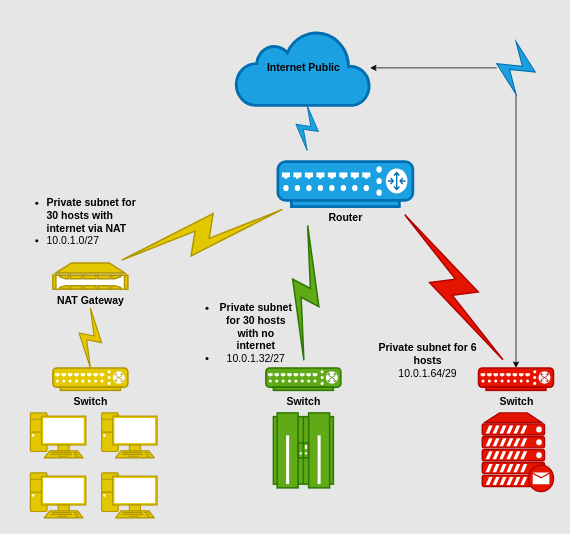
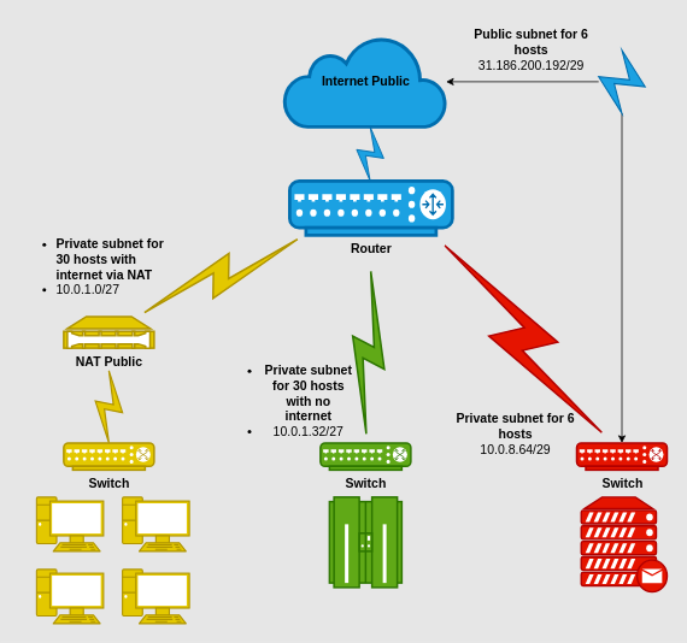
+ <mxCell id="22" value="&lt;div style=&quot;&quot;&gt;&lt;b&gt;Public subnet for 6 hosts&lt;/b&gt;&lt;/div&gt;&lt;div style=&quot;&quot;&gt;&lt;span style=&quot;background-color: initial;&quot;&gt;31.186.200.192/29&lt;/span&gt;&lt;/div&gt;" style="text;strokeColor=none;fillColor=none;html=1;whiteSpace=wrap;verticalAlign=middle;overflow=hidden;fontSize=14;align=center;" vertex="1" parent="1"><mxGeometry x="520" y="20" width="135" height="70" as="geometry" /></mxCell>
- <mxCell id="2" value="Router" style="verticalAlign=top;verticalLabelPosition=bottom;labelPosition=center;align=center;html=1;outlineConnect=0;gradientDirection=north;strokeWidth=2;shape=mxgraph.networks.router;fillColor=#1ba1e2;strokeColor=#006EAF;fontColor=#000000;fontSize=14;fontStyle=1;labelBackgroundColor=none;" vertex="1" parent="1"><mxGeometry x="370" y="215" width="180" height="60" as="geometry" /></mxCell>
+ <mxCell id="2" value="Router" style="verticalAlign=top;verticalLabelPosition=bottom;labelPosition=center;align=center;html=1;outlineConnect=0;gradientDirection=north;strokeWidth=2;shape=mxgraph.networks.router;fillColor=#1ba1e2;strokeColor=#006EAF;fontColor=#000000;fontSize=14;fontStyle=1;labelBackgroundColor=none;" vertex="1" parent="1"><mxGeometry x="320" y="200" width="180" height="60" as="geometry" /></mxCell>
- <mxCell id="10" value="&lt;b&gt;NAT Gateway&lt;/b&gt;" style="fontColor=#000000;verticalAlign=top;verticalLabelPosition=bottom;labelPosition=center;align=center;html=1;outlineConnect=0;fillColor=#e3c800;strokeColor=#B09500;gradientDirection=north;strokeWidth=2;shape=mxgraph.networks.nas_filer;fontSize=14;" vertex="1" parent="1"><mxGeometry x="70" y="350" width="100" height="35" as="geometry" /></mxCell>
+ <mxCell id="10" value="&lt;b&gt;NAT Public&lt;/b&gt;" style="fontColor=#000000;verticalAlign=top;verticalLabelPosition=bottom;labelPosition=center;align=center;html=1;outlineConnect=0;fillColor=#e3c800;strokeColor=#B09500;gradientDirection=north;strokeWidth=2;shape=mxgraph.networks.nas_filer;fontSize=14;" vertex="1" parent="1"><mxGeometry x="70" y="350" width="100" height="35" as="geometry" /></mxCell>
- <mxCell id="20" value="&lt;div&gt;&lt;b&gt;Private subnet for 6 hosts&lt;/b&gt;&lt;/div&gt;&lt;div&gt;&lt;span style=&quot;background-color: initial;&quot;&gt;10.0.1.64/29&lt;/span&gt;&lt;/div&gt;" style="text;strokeColor=none;fillColor=none;html=1;whiteSpace=wrap;verticalAlign=middle;overflow=hidden;fontSize=14;align=center;" vertex="1" parent="1"><mxGeometry x="485" y="440" width="170" height="80" as="geometry" /></mxCell>
+ <mxCell id="20" value="&lt;div&gt;&lt;b&gt;Private subnet for 6 hosts&lt;/b&gt;&lt;/div&gt;&lt;div&gt;&lt;span style=&quot;background-color: initial;&quot;&gt;10.0.8.64/29&lt;/span&gt;&lt;/div&gt;" style="text;strokeColor=none;fillColor=none;html=1;whiteSpace=wrap;verticalAlign=middle;overflow=hidden;fontSize=14;align=center;" vertex="1" parent="1"><mxGeometry x="485" y="440" width="170" height="80" as="geometry" /></mxCell>
